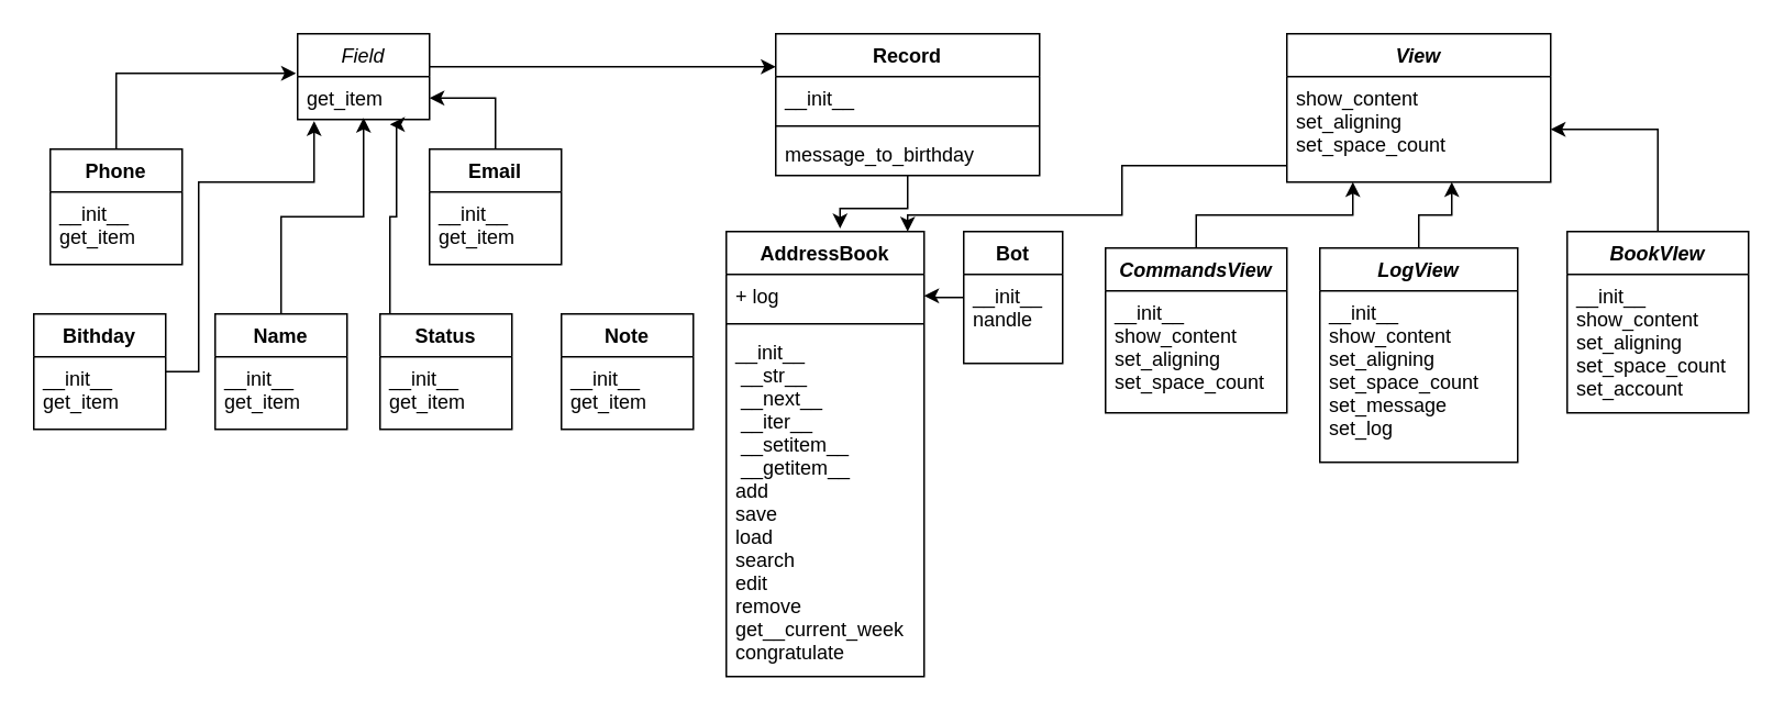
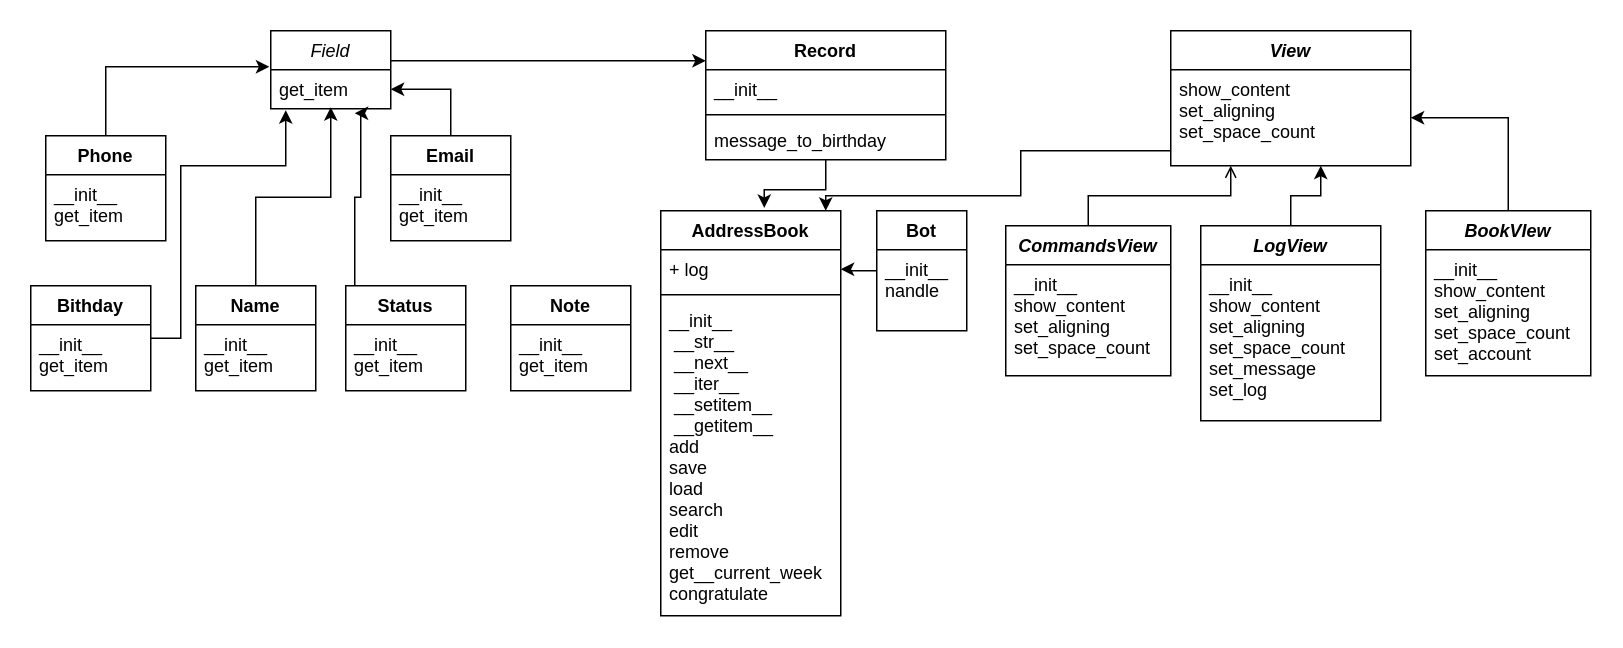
- <mxCell id="37" style="edgeStyle=orthogonalEdgeStyle;rounded=0;orthogonalLoop=1;jettySize=auto;html=1;" edge="1" parent="1" source="38" target="35"><mxGeometry relative="1" as="geometry"><Array as="points"><mxPoint x="725" y="130" /><mxPoint x="820" y="130" /></Array></mxGeometry></mxCell>
+ <mxCell id="37" style="edgeStyle=orthogonalEdgeStyle;rounded=0;orthogonalLoop=1;jettySize=auto;html=1;endArrow=open;" edge="1" parent="1" source="38" target="35"><mxGeometry relative="1" as="geometry"><Array as="points"><mxPoint x="725" y="130" /><mxPoint x="820" y="130" /></Array></mxGeometry></mxCell>
